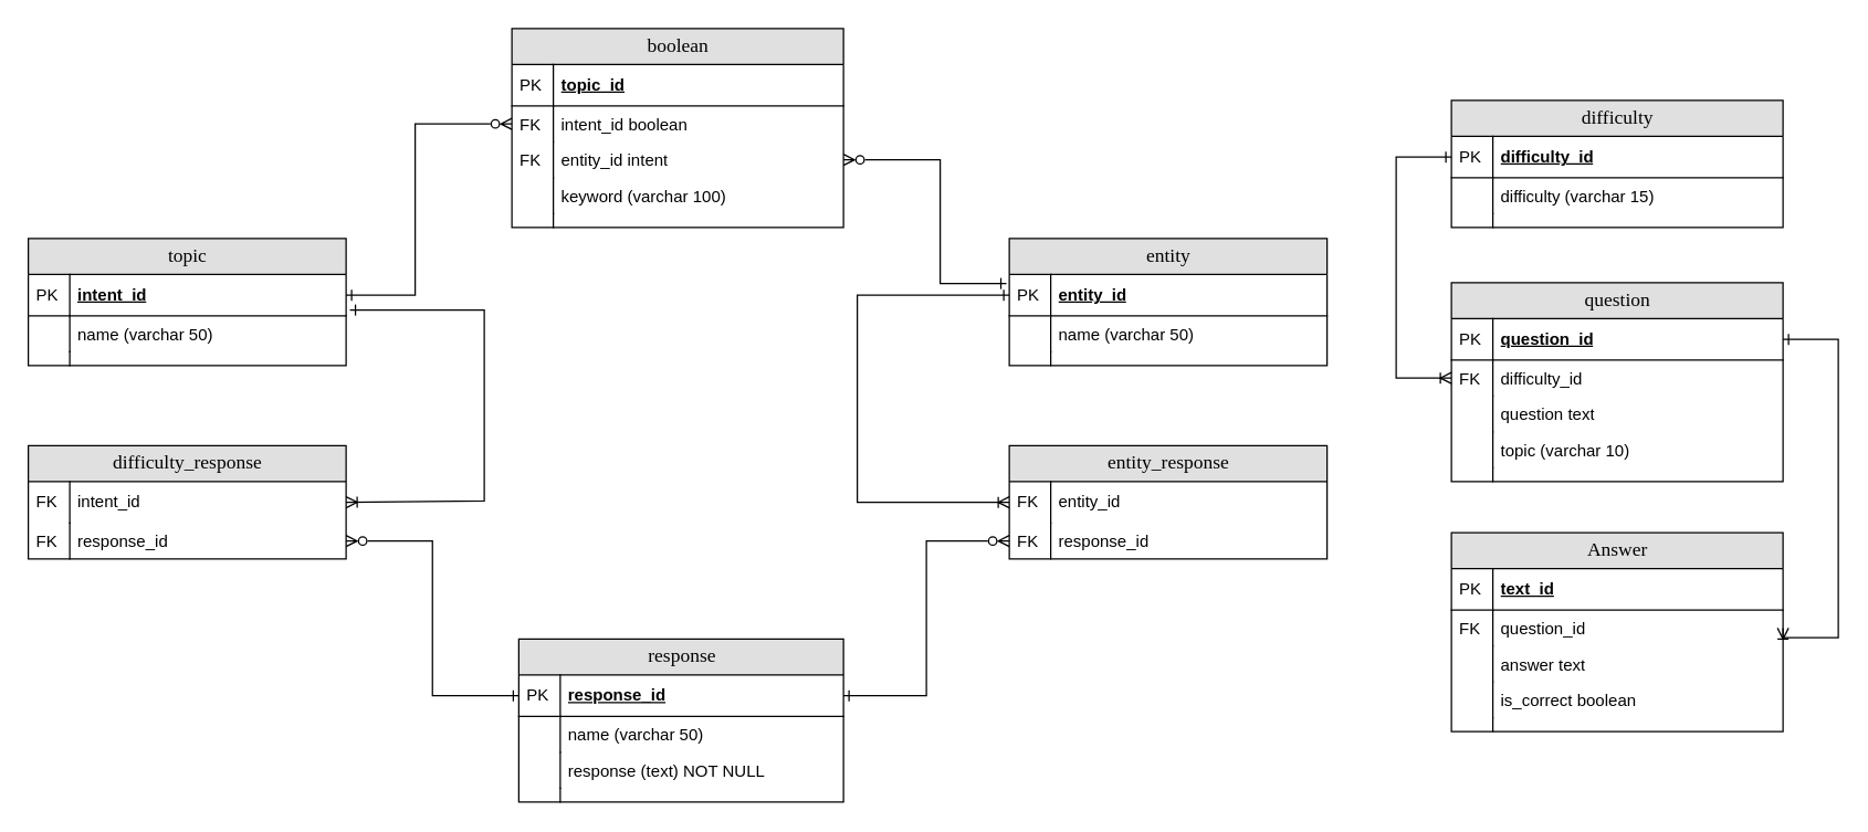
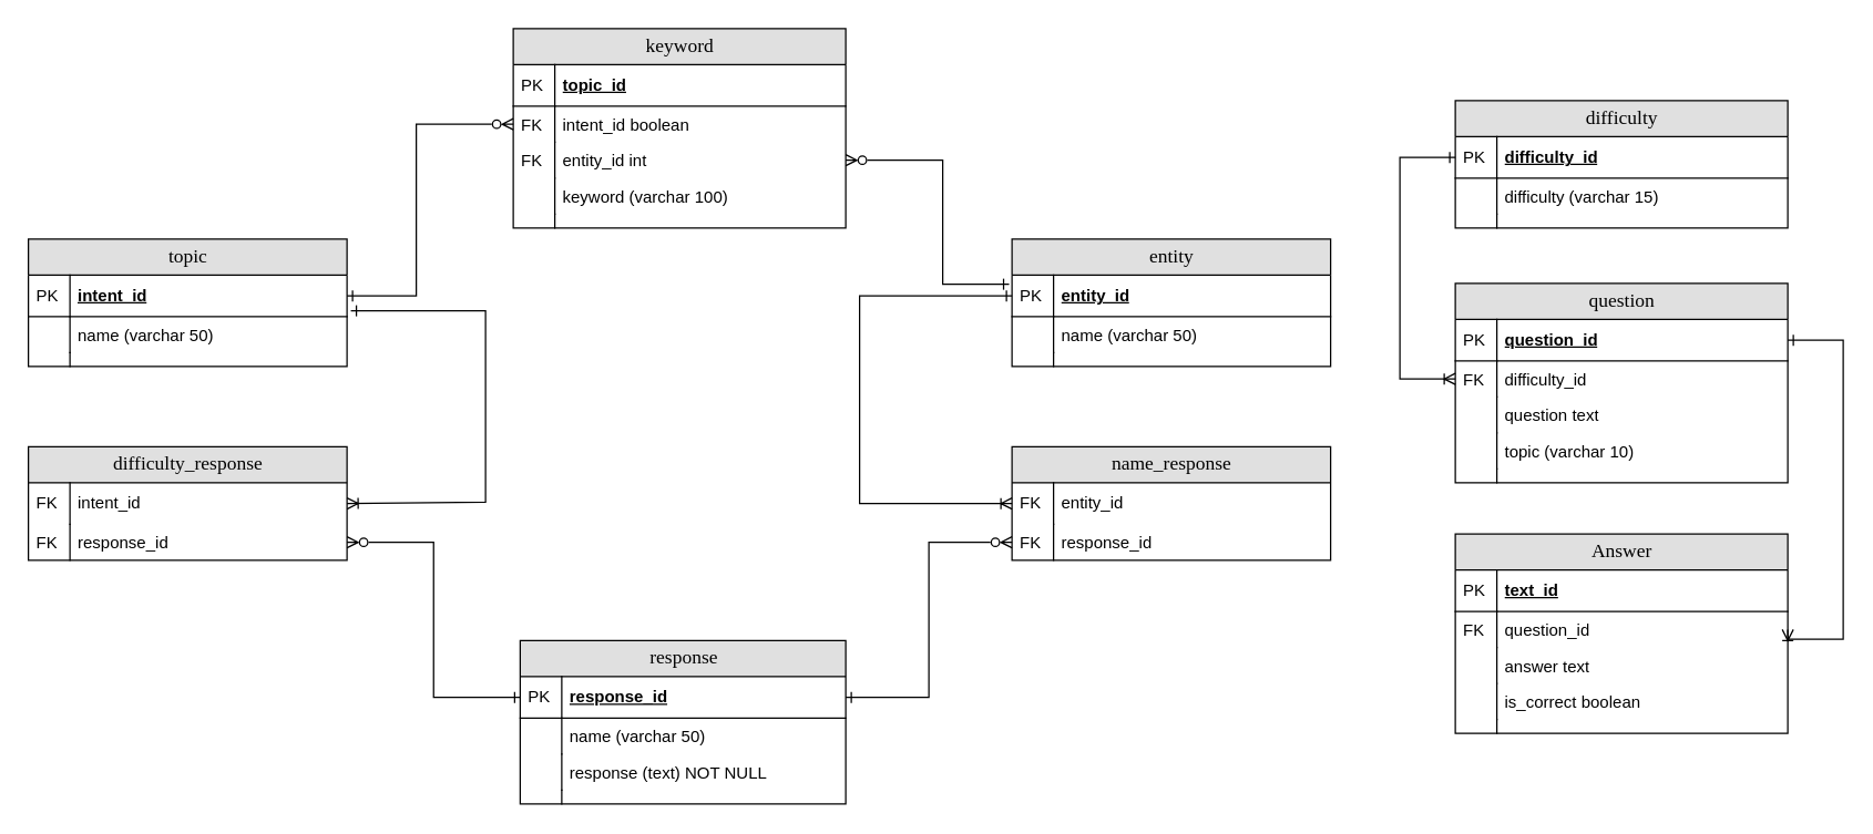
- <mxCell id="25" value="boolean" style="swimlane;html=1;fontStyle=0;childLayout=stackLayout;horizontal=1;startSize=26;fillColor=#e0e0e0;horizontalStack=0;resizeParent=1;resizeLast=0;collapsible=1;marginBottom=0;swimlaneFillColor=#ffffff;align=center;rounded=0;shadow=0;comic=0;labelBackgroundColor=none;strokeWidth=1;fontFamily=Verdana;fontSize=14;swimlaneLine=1;" parent="1" vertex="1"><mxGeometry x="370" y="20" width="240" height="144" as="geometry" /></mxCell>
+ <mxCell id="25" value="keyword" style="swimlane;html=1;fontStyle=0;childLayout=stackLayout;horizontal=1;startSize=26;fillColor=#e0e0e0;horizontalStack=0;resizeParent=1;resizeLast=0;collapsible=1;marginBottom=0;swimlaneFillColor=#ffffff;align=center;rounded=0;shadow=0;comic=0;labelBackgroundColor=none;strokeWidth=1;fontFamily=Verdana;fontSize=14;swimlaneLine=1;" parent="1" vertex="1"><mxGeometry x="370" y="20" width="240" height="144" as="geometry" /></mxCell>
- <mxCell id="30" value="entity_id intent" style="shape=partialRectangle;top=0;left=0;right=0;bottom=0;html=1;align=left;verticalAlign=top;fillColor=none;spacingLeft=34;spacingRight=4;whiteSpace=wrap;overflow=hidden;rotatable=0;points=[[0,0.5],[1,0.5]];portConstraint=eastwest;dropTarget=0;" parent="25" vertex="1"><mxGeometry y="82" width="240" height="26" as="geometry" /></mxCell>
+ <mxCell id="30" value="entity_id int" style="shape=partialRectangle;top=0;left=0;right=0;bottom=0;html=1;align=left;verticalAlign=top;fillColor=none;spacingLeft=34;spacingRight=4;whiteSpace=wrap;overflow=hidden;rotatable=0;points=[[0,0.5],[1,0.5]];portConstraint=eastwest;dropTarget=0;" parent="25" vertex="1"><mxGeometry y="82" width="240" height="26" as="geometry" /></mxCell>
- <mxCell id="41" value="entity_response" style="swimlane;html=1;fontStyle=0;childLayout=stackLayout;horizontal=1;startSize=26;fillColor=#e0e0e0;horizontalStack=0;resizeParent=1;resizeLast=0;collapsible=1;marginBottom=0;swimlaneFillColor=#ffffff;align=center;rounded=0;shadow=0;comic=0;labelBackgroundColor=none;strokeWidth=1;fontFamily=Verdana;fontSize=14;swimlaneLine=1;" parent="1" vertex="1"><mxGeometry x="730" y="322" width="230" height="82" as="geometry" /></mxCell>
+ <mxCell id="41" value="name_response" style="swimlane;html=1;fontStyle=0;childLayout=stackLayout;horizontal=1;startSize=26;fillColor=#e0e0e0;horizontalStack=0;resizeParent=1;resizeLast=0;collapsible=1;marginBottom=0;swimlaneFillColor=#ffffff;align=center;rounded=0;shadow=0;comic=0;labelBackgroundColor=none;strokeWidth=1;fontFamily=Verdana;fontSize=14;swimlaneLine=1;" parent="1" vertex="1"><mxGeometry x="730" y="322" width="230" height="82" as="geometry" /></mxCell>
